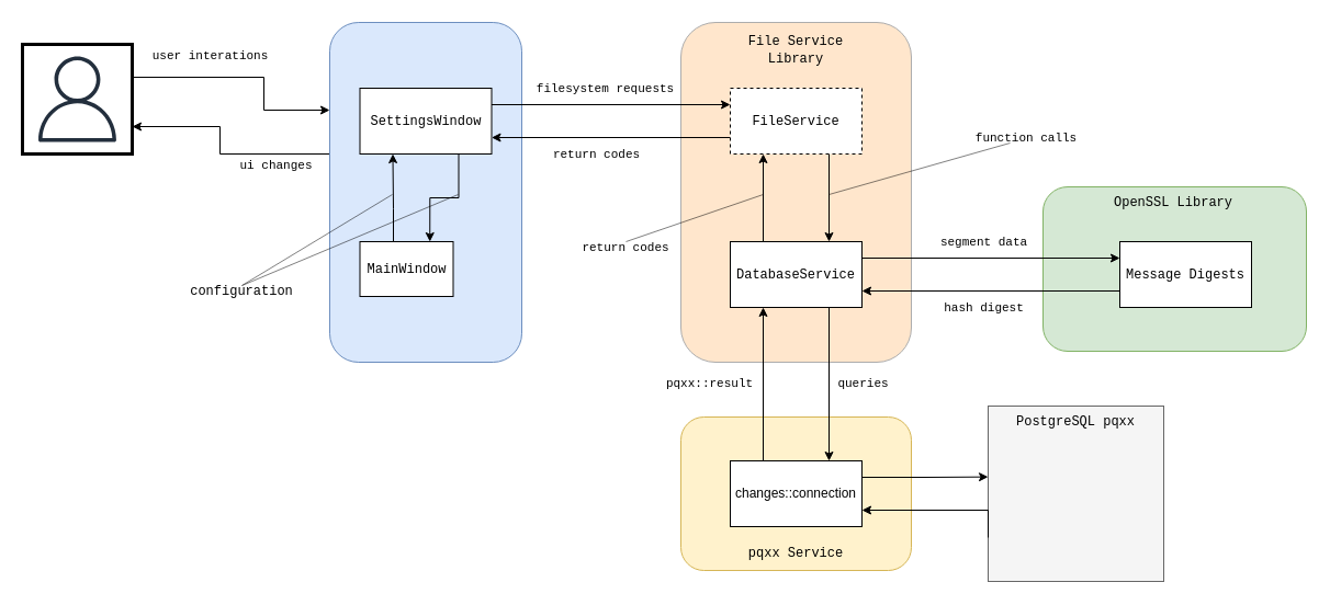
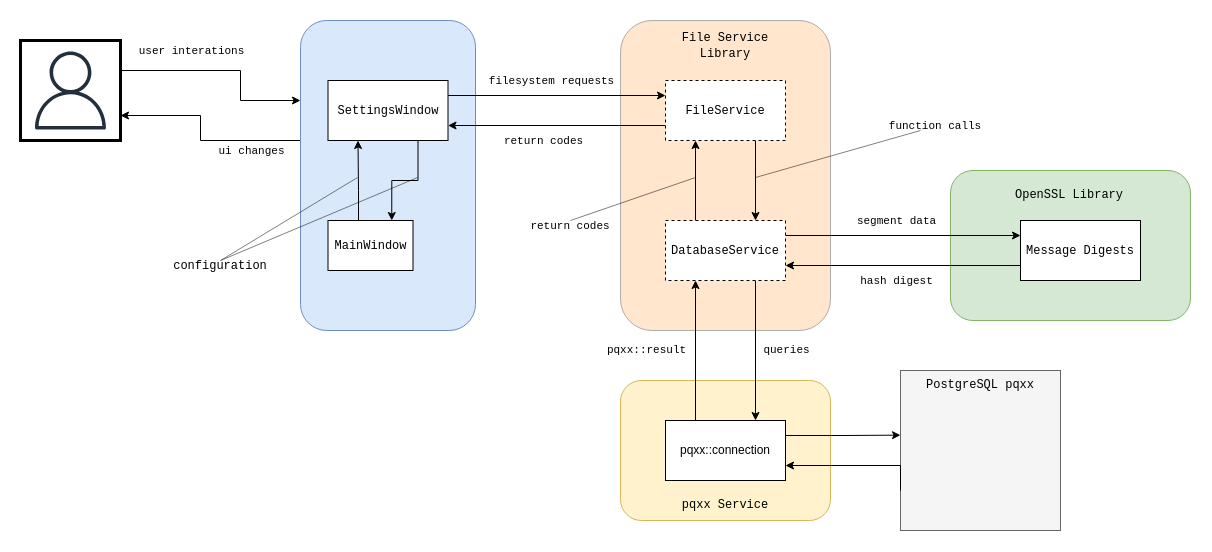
- <mxCell id="27" value="&lt;span style=&quot;color: rgb(0, 0, 0); font-family: &amp;quot;Courier New&amp;quot;; font-size: 12px; font-style: normal; font-variant-ligatures: normal; font-variant-caps: normal; font-weight: 400; letter-spacing: normal; orphans: 2; text-align: center; text-indent: 0px; text-transform: none; widows: 2; word-spacing: 0px; -webkit-text-stroke-width: 0px; white-space: normal; text-decoration-thickness: initial; text-decoration-style: initial; text-decoration-color: initial; float: none; display: inline !important;&quot;&gt;OpenSSL Library&lt;/span&gt;" style="text;whiteSpace=wrap;html=1;" vertex="1" parent="1"><mxGeometry x="1012.5" y="170" width="115" height="25" as="geometry" /></mxCell>
+ <mxCell id="27" value="&lt;span style=&quot;color: rgb(0, 0, 0); font-family: &amp;quot;Courier New&amp;quot;; font-size: 12px; font-style: normal; font-variant-ligatures: normal; font-variant-caps: normal; font-weight: 400; letter-spacing: normal; orphans: 2; text-align: center; text-indent: 0px; text-transform: none; widows: 2; word-spacing: 0px; -webkit-text-stroke-width: 0px; white-space: normal; text-decoration-thickness: initial; text-decoration-style: initial; text-decoration-color: initial; float: none; display: inline !important;&quot;&gt;OpenSSL Library&lt;/span&gt;" style="text;whiteSpace=wrap;html=1;" vertex="1" parent="1"><mxGeometry x="1012.5" y="180" width="115" height="25" as="geometry" /></mxCell>
- <mxCell id="26" value="&lt;span style=&quot;font-family: &amp;quot;Courier New&amp;quot;;&quot;&gt;DatabaseService&lt;/span&gt;" style="rounded=0;whiteSpace=wrap;html=1;" vertex="1" parent="1"><mxGeometry x="665" y="220" width="120" height="60" as="geometry" /></mxCell>
+ <mxCell id="26" value="&lt;span style=&quot;font-family: &amp;quot;Courier New&amp;quot;;&quot;&gt;DatabaseService&lt;/span&gt;" style="rounded=0;whiteSpace=wrap;html=1;dashed=1;" vertex="1" parent="1"><mxGeometry x="665" y="220" width="120" height="60" as="geometry" /></mxCell>
- <mxCell id="34" value="changes::connection" style="rounded=0;whiteSpace=wrap;html=1;" vertex="1" parent="1"><mxGeometry x="665" y="420" width="120" height="60" as="geometry" /></mxCell>
+ <mxCell id="34" value="pqxx::connection" style="rounded=0;whiteSpace=wrap;html=1;" vertex="1" parent="1"><mxGeometry x="665" y="420" width="120" height="60" as="geometry" /></mxCell>
